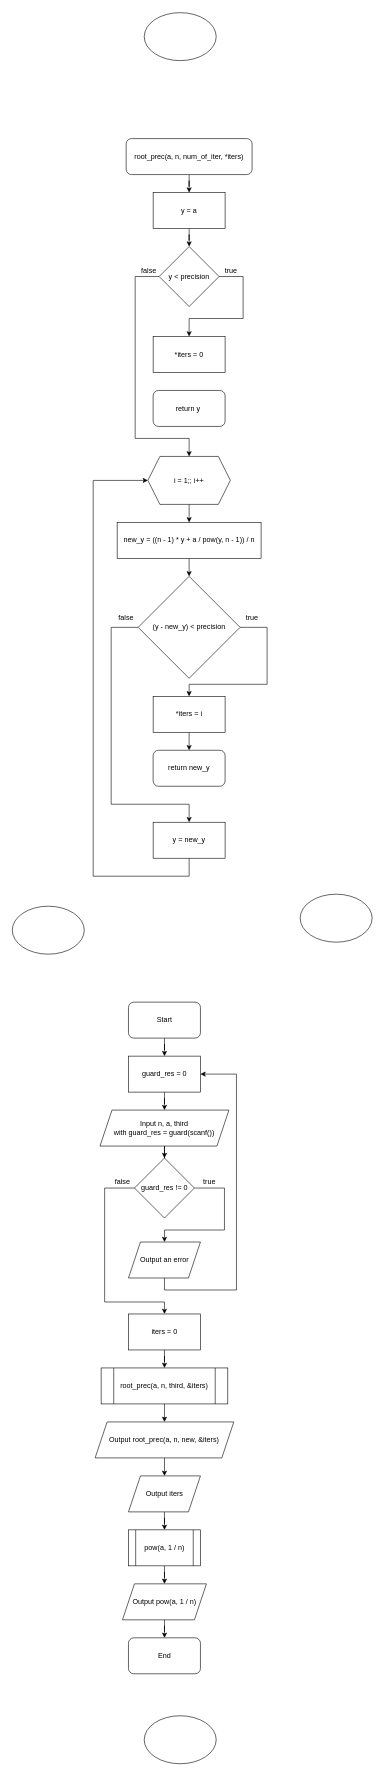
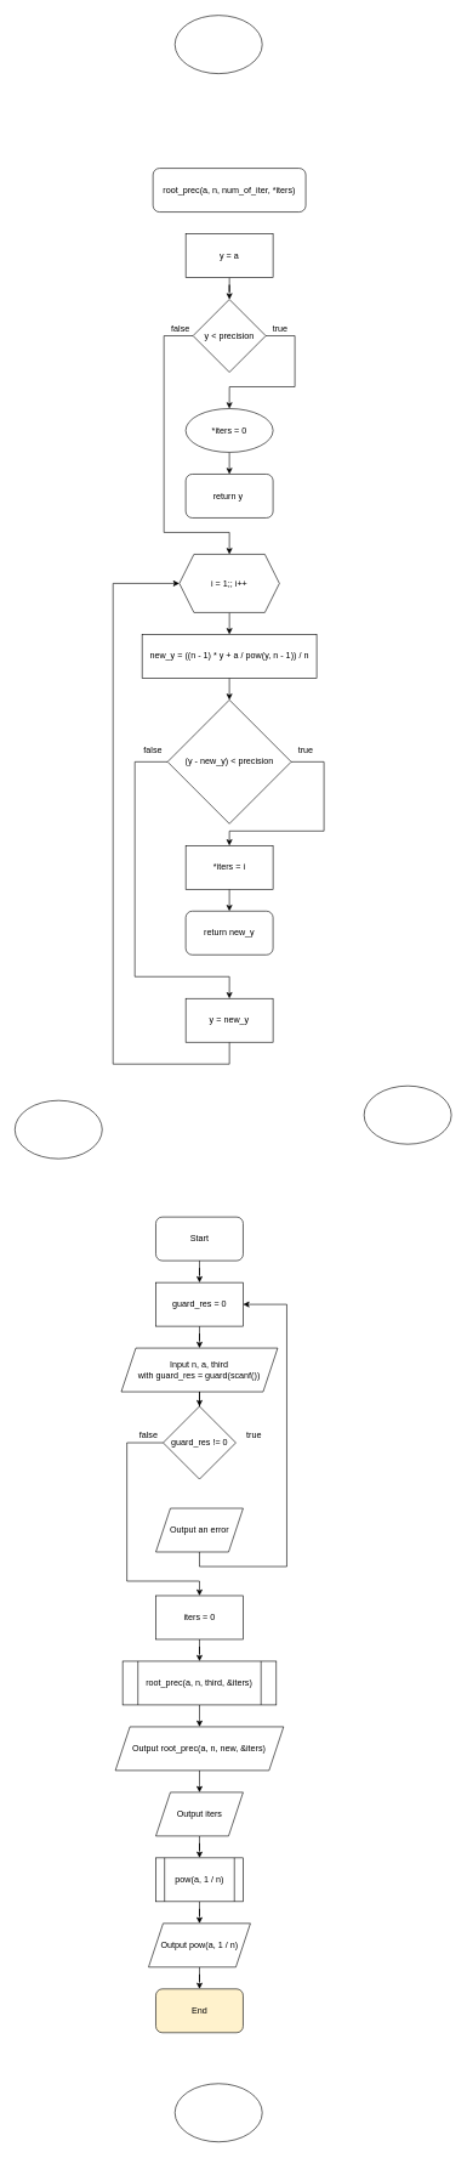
- <mxCell id="2" style="edgeStyle=orthogonalEdgeStyle;rounded=0;orthogonalLoop=1;jettySize=auto;html=1;entryX=0.5;entryY=0;entryDx=0;entryDy=0;" edge="1" parent="1" source="3" target="5"><mxGeometry relative="1" as="geometry" /></mxCell>
- <mxCell id="39" value="*iters = 0" style="rounded=0;whiteSpace=wrap;html=1;" vertex="1" parent="1"><mxGeometry x="254.86" y="560" width="120" height="60" as="geometry" /></mxCell>
+ <mxCell id="39" value="*iters = 0" style="ellipse;whiteSpace=wrap;html=1;" vertex="1" parent="1"><mxGeometry x="254.86" y="560" width="120" height="60" as="geometry" /></mxCell>
+ <mxCell id="38" style="edgeStyle=orthogonalEdgeStyle;rounded=0;orthogonalLoop=1;jettySize=auto;html=1;exitX=0.5;exitY=1;exitDx=0;exitDy=0;entryX=0.5;entryY=0;entryDx=0;entryDy=0;" edge="1" parent="1" source="39" target="41"><mxGeometry relative="1" as="geometry" /></mxCell>
- <mxCell id="24" style="edgeStyle=orthogonalEdgeStyle;rounded=0;orthogonalLoop=1;jettySize=auto;html=1;exitX=1;exitY=0.5;exitDx=0;exitDy=0;" edge="1" parent="1" source="26" target="29"><mxGeometry relative="1" as="geometry"><Array as="points"><mxPoint x="373.75" y="1980" /><mxPoint x="373.75" y="2050" /><mxPoint x="273.75" y="2050" /></Array></mxGeometry></mxCell>
- <mxCell id="31" value="End" style="rounded=1;whiteSpace=wrap;html=1;" vertex="1" parent="1"><mxGeometry x="213.75" y="2730" width="120" height="60" as="geometry" /></mxCell>
+ <mxCell id="31" value="End" style="rounded=1;whiteSpace=wrap;html=1;fillColor=#fff2cc;" vertex="1" parent="1"><mxGeometry x="213.75" y="2730" width="120" height="60" as="geometry" /></mxCell>
